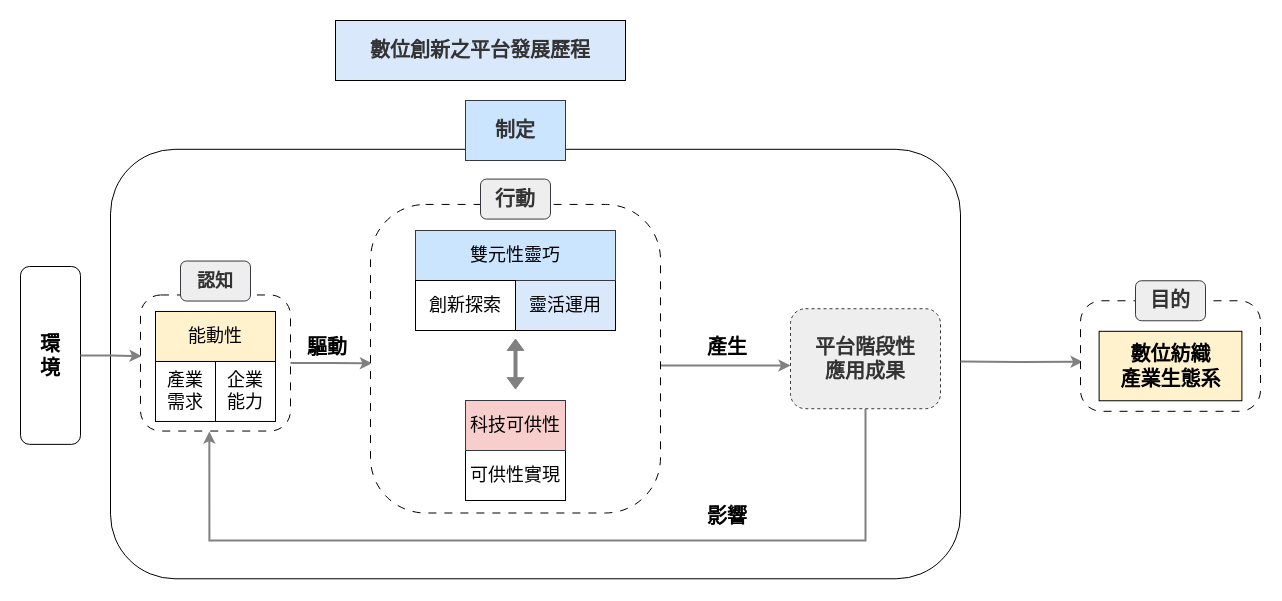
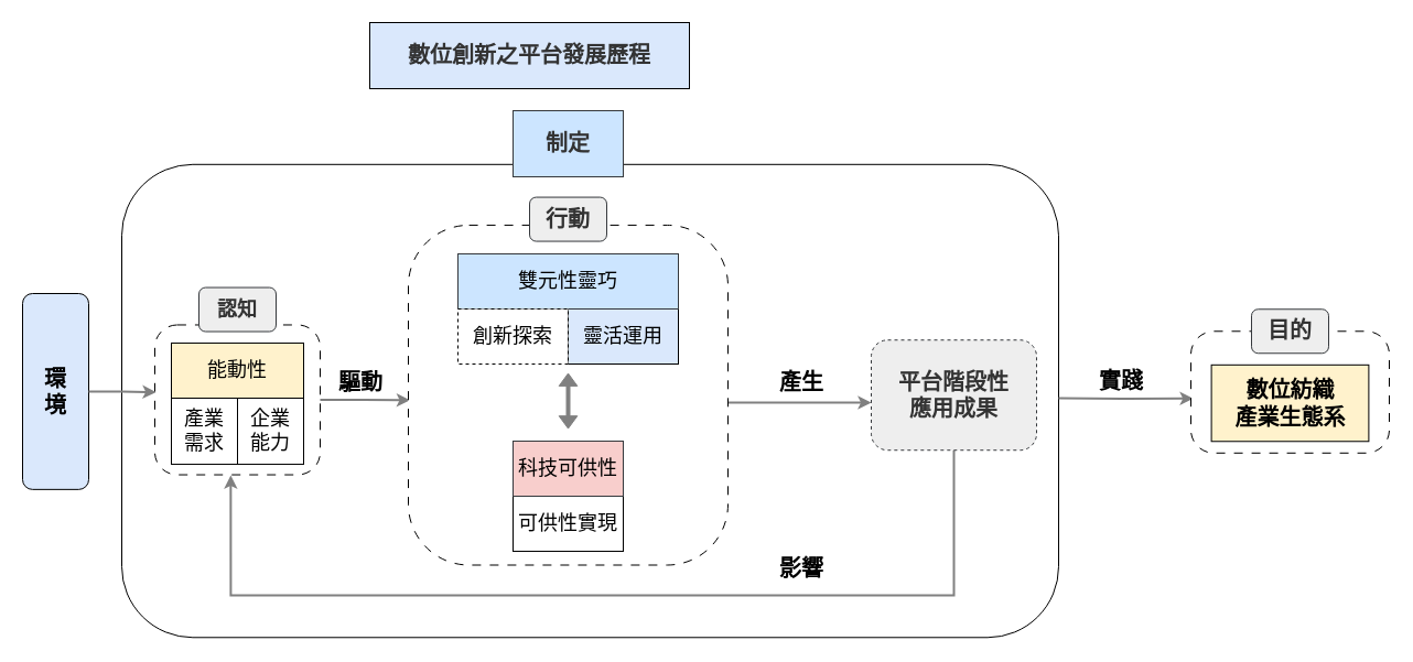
- <mxCell id="23" value="創新探索" style="rounded=0;whiteSpace=wrap;html=1;movable=1;resizable=1;rotatable=1;deletable=1;editable=1;locked=0;connectable=1;fontFamily=標楷體;fontSize=18;fontStyle=0" parent="20" vertex="1"><mxGeometry y="50" width="100" height="50" as="geometry" /></mxCell>
+ <mxCell id="23" value="創新探索" style="rounded=0;whiteSpace=wrap;html=1;movable=1;resizable=1;rotatable=1;deletable=1;editable=1;locked=0;connectable=1;fontFamily=標楷體;fontSize=18;fontStyle=0;dashed=1;" parent="20" vertex="1"><mxGeometry y="50" width="100" height="50" as="geometry" /></mxCell>
+ <mxCell id="24" value="&lt;font face=&quot;標楷體&quot;&gt;&lt;span style=&quot;font-size: 20px;&quot;&gt;&lt;b&gt;實踐&lt;/b&gt;&lt;/span&gt;&lt;/font&gt;" style="text;html=1;align=center;verticalAlign=middle;whiteSpace=wrap;rounded=0;" parent="1" vertex="1"><mxGeometry x="990.003" y="330.005" width="54.375" height="30" as="geometry" /></mxCell>
- <mxCell id="2" value="&lt;font face=&quot;標楷體&quot; style=&quot;font-size: 20px;&quot;&gt;&lt;b&gt;環&lt;/b&gt;&lt;/font&gt;&lt;div&gt;&lt;font face=&quot;標楷體&quot; style=&quot;font-size: 20px;&quot;&gt;&lt;b&gt;境&lt;/b&gt;&lt;/font&gt;&lt;/div&gt;" style="rounded=1;whiteSpace=wrap;html=1;movable=1;resizable=1;rotatable=1;deletable=1;editable=1;locked=0;connectable=1;" parent="1" vertex="1"><mxGeometry x="20" y="266" width="60" height="177.86" as="geometry" /></mxCell>
+ <mxCell id="2" value="&lt;font face=&quot;標楷體&quot; style=&quot;font-size: 20px;&quot;&gt;&lt;b&gt;環&lt;/b&gt;&lt;/font&gt;&lt;div&gt;&lt;font face=&quot;標楷體&quot; style=&quot;font-size: 20px;&quot;&gt;&lt;b&gt;境&lt;/b&gt;&lt;/font&gt;&lt;/div&gt;" style="rounded=1;whiteSpace=wrap;html=1;movable=1;resizable=1;rotatable=1;deletable=1;editable=1;locked=0;connectable=1;fillColor=#dae8fc;" parent="1" vertex="1"><mxGeometry x="20" y="266" width="60" height="177.86" as="geometry" /></mxCell>
